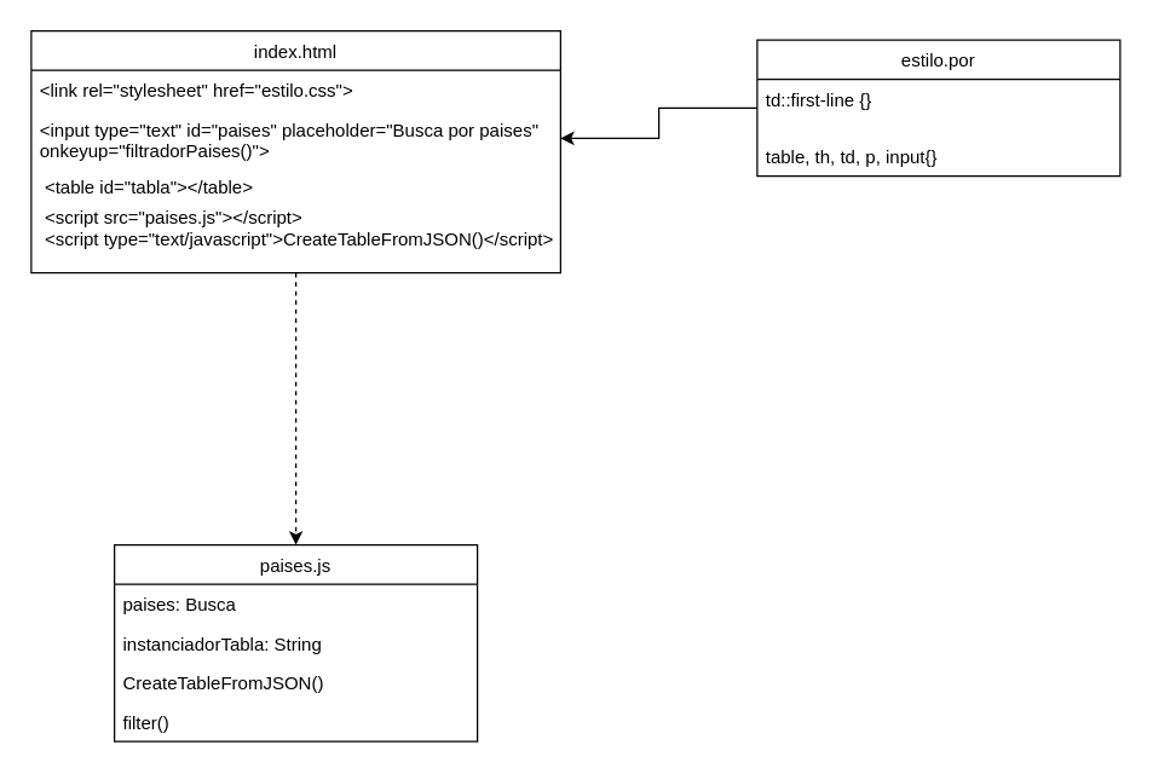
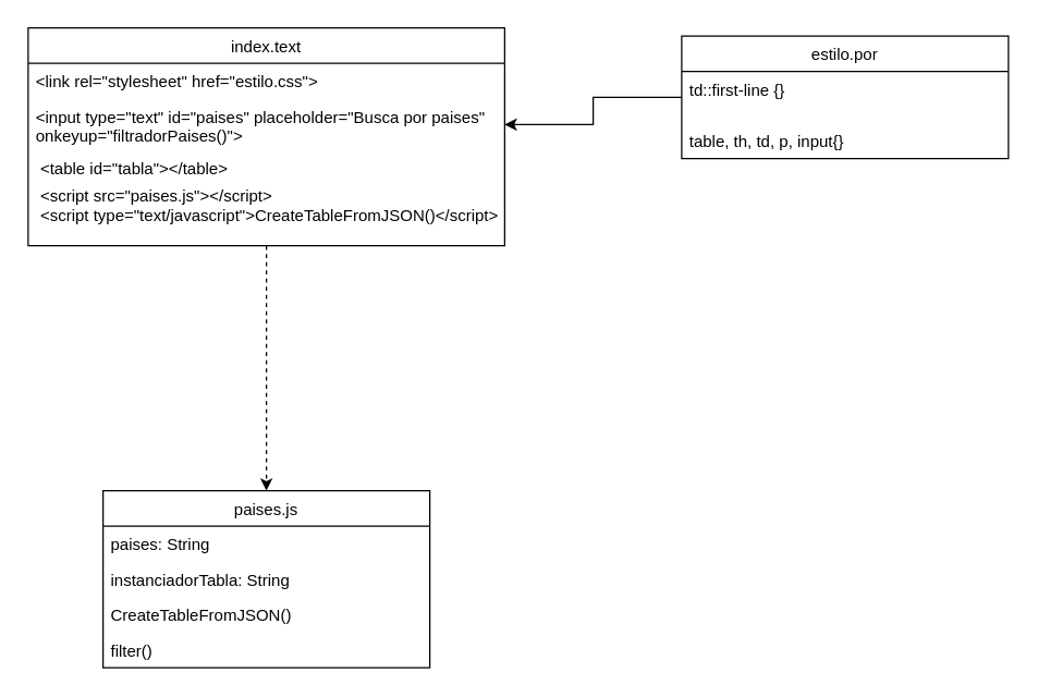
- <mxCell id="8" value="index.html" style="swimlane;fontStyle=0;childLayout=stackLayout;horizontal=1;startSize=26;fillColor=none;horizontalStack=0;resizeParent=1;resizeParentMax=0;resizeLast=0;collapsible=1;marginBottom=0;" parent="1" vertex="1"><mxGeometry x="20" y="20" width="350" height="160" as="geometry" /></mxCell>
+ <mxCell id="8" value="index.text" style="swimlane;fontStyle=0;childLayout=stackLayout;horizontal=1;startSize=26;fillColor=none;horizontalStack=0;resizeParent=1;resizeParentMax=0;resizeLast=0;collapsible=1;marginBottom=0;" parent="1" vertex="1"><mxGeometry x="20" y="20" width="350" height="160" as="geometry" /></mxCell>
- <mxCell id="3" value="paises: Busca" style="text;strokeColor=none;fillColor=none;align=left;verticalAlign=top;spacingLeft=4;spacingRight=4;overflow=hidden;rotatable=0;points=[[0,0.5],[1,0.5]];portConstraint=eastwest;" parent="2" vertex="1"><mxGeometry y="26" width="240" height="26" as="geometry" /></mxCell>
+ <mxCell id="3" value="paises: String" style="text;strokeColor=none;fillColor=none;align=left;verticalAlign=top;spacingLeft=4;spacingRight=4;overflow=hidden;rotatable=0;points=[[0,0.5],[1,0.5]];portConstraint=eastwest;" parent="2" vertex="1"><mxGeometry y="26" width="240" height="26" as="geometry" /></mxCell>
